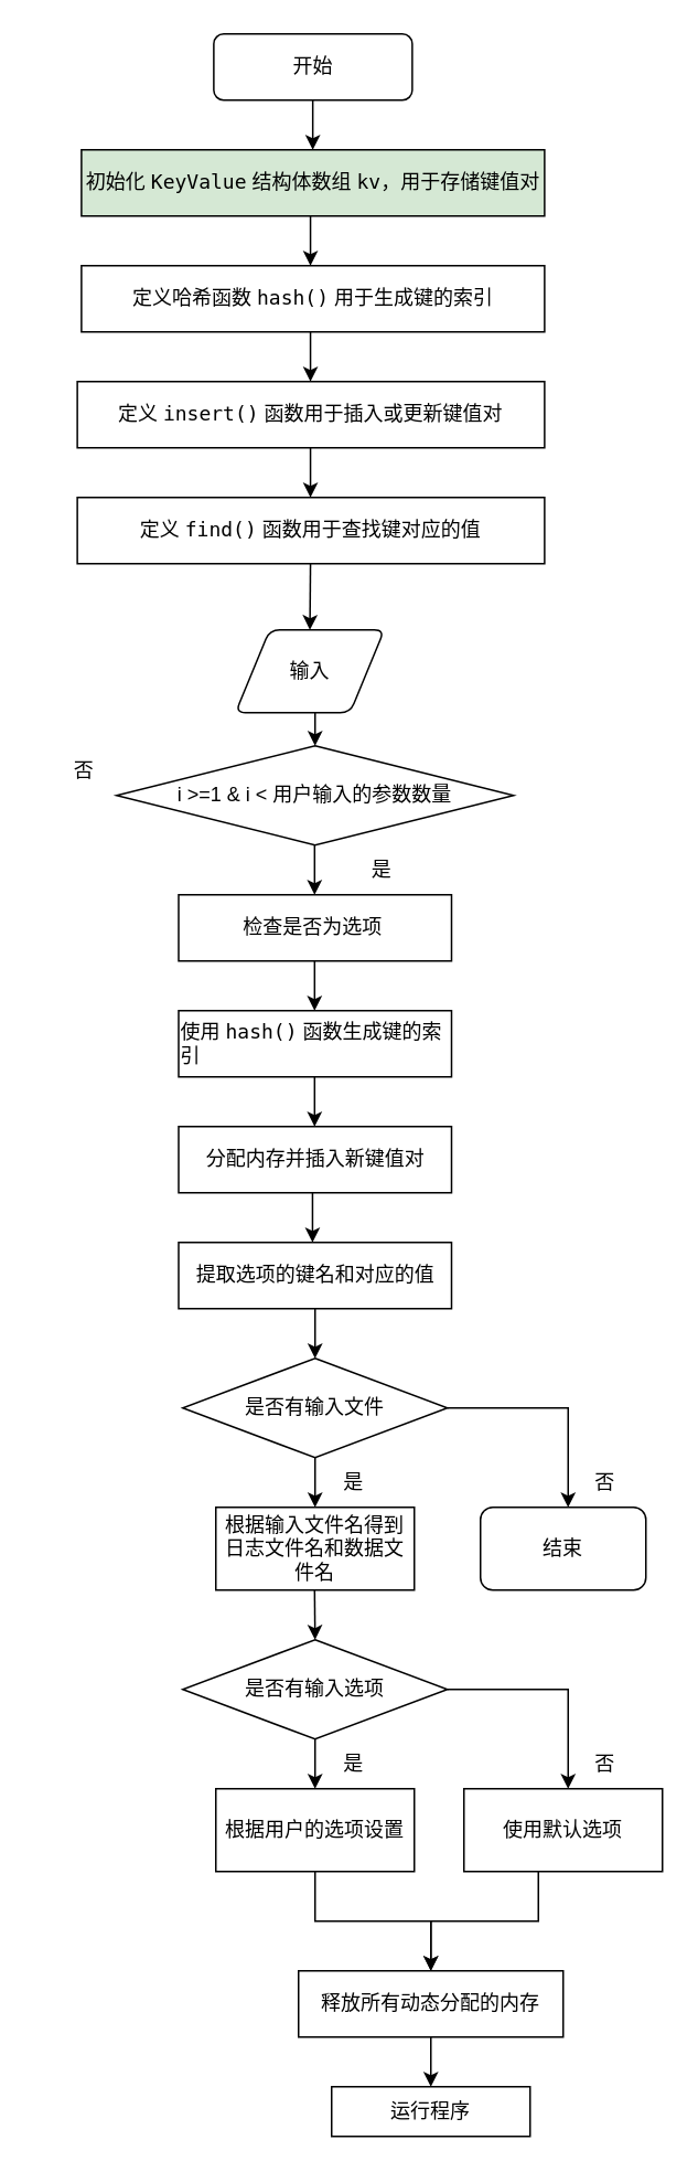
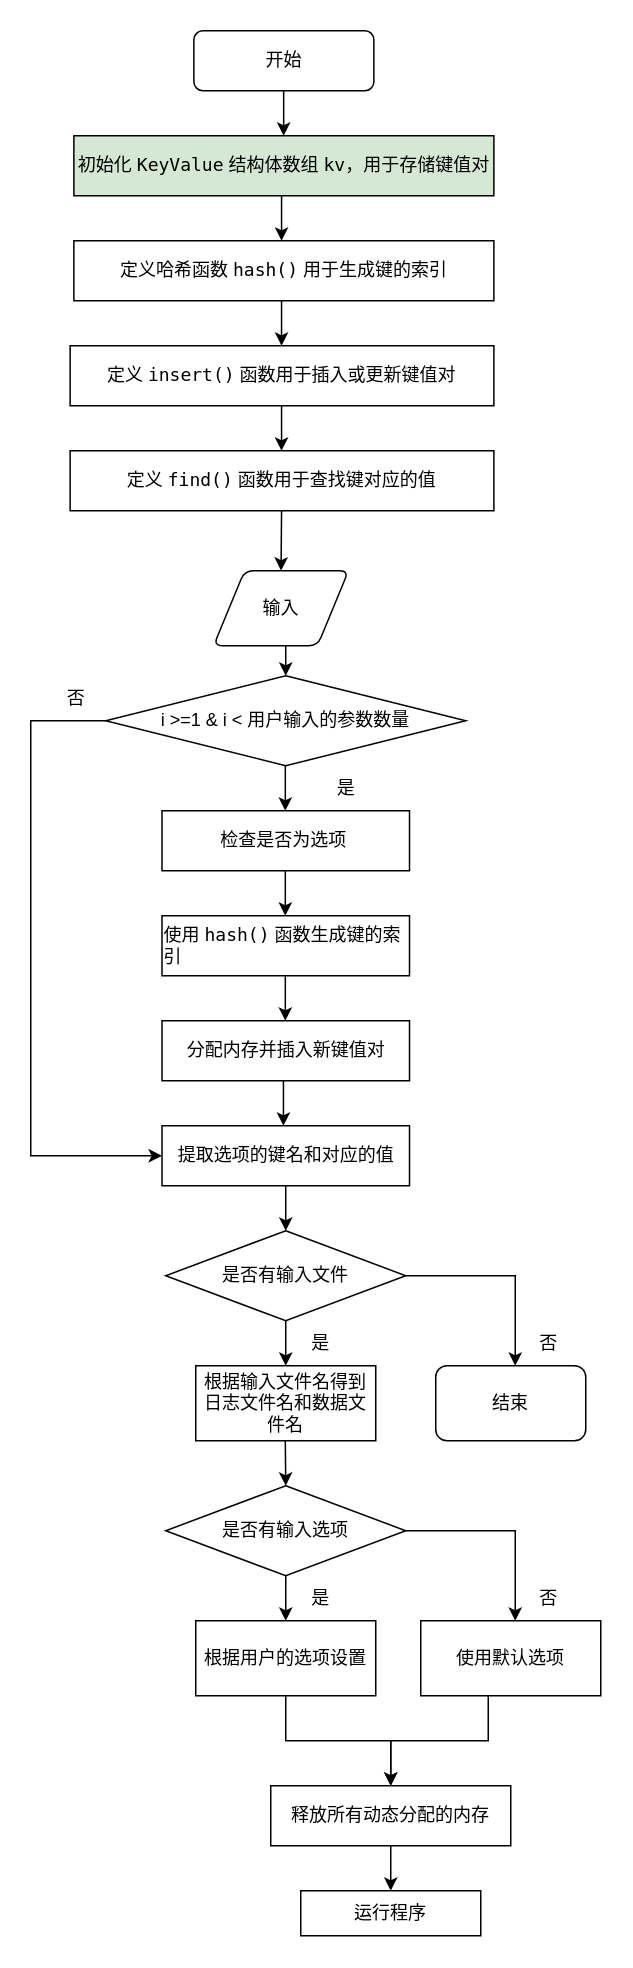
+ <mxCell id="10" value="" style="endArrow=classic;html=1;rounded=0;exitX=0;exitY=0.5;exitDx=0;exitDy=0;entryX=0;entryY=0.5;entryDx=0;entryDy=0;" edge="1" parent="1" source="8" target="13"><mxGeometry width="50" height="50" relative="1" as="geometry"><mxPoint x="160" y="510" as="sourcePoint" /><mxPoint x="120" y="770" as="targetPoint" /><Array as="points"><mxPoint x="20" y="480" /><mxPoint x="20" y="770" /></Array></mxGeometry></mxCell>
